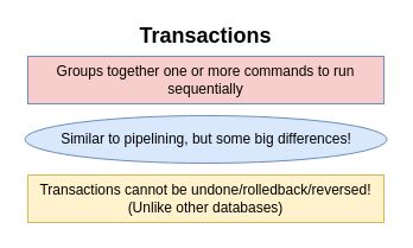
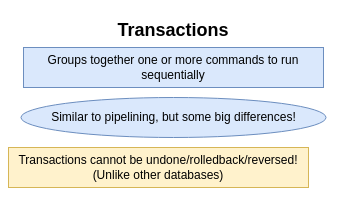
- <mxCell id="3" value="Groups together one or more commands to run sequentially" style="rounded=0;whiteSpace=wrap;html=1;fontSize=12;align=center;fillColor=#f8cecc;strokeColor=#6c8ebf;" vertex="1" parent="1"><mxGeometry x="23" y="47" width="300" height="40" as="geometry" /></mxCell>
+ <mxCell id="3" value="Groups together one or more commands to run sequentially" style="rounded=0;whiteSpace=wrap;html=1;fontSize=12;align=center;fillColor=#dae8fc;strokeColor=#6c8ebf;" vertex="1" parent="1"><mxGeometry x="23" y="47" width="300" height="40" as="geometry" /></mxCell>
- <mxCell id="5" value="Transactions cannot be undone/rolledback/reversed! &lt;br&gt;(Unlike other databases)" style="rounded=0;whiteSpace=wrap;html=1;fontSize=12;align=center;fillColor=#fff2cc;strokeColor=#d6b656;" vertex="1" parent="1"><mxGeometry x="23" y="147" width="300" height="40" as="geometry" /></mxCell>
+ <mxCell id="5" value="Transactions cannot be undone/rolledback/reversed! &lt;br&gt;(Unlike other databases)" style="rounded=0;whiteSpace=wrap;html=1;fontSize=12;align=center;fillColor=#fff2cc;strokeColor=#d6b656;" vertex="1" parent="1"><mxGeometry x="8" y="147" width="300" height="40" as="geometry" /></mxCell>
